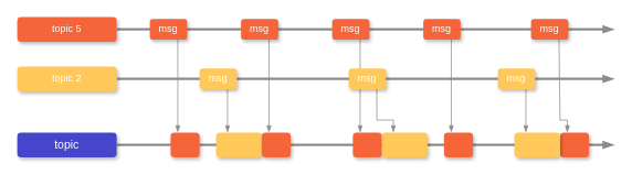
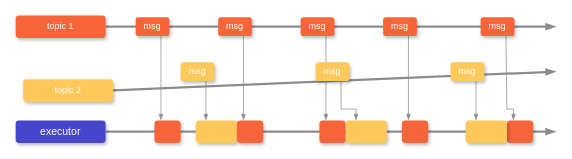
- <mxCell id="4" value="topic 5" style="rounded=1;whiteSpace=wrap;html=1;strokeColor=none;strokeWidth=1;fillColor=#F66539;fontSize=12;fontColor=#FFFFFF;align=center;gradientColor=none;gradientDirection=east;verticalAlign=middle;shadow=1;labelBackgroundColor=none;fontFamily=Helvetica;" parent="1" vertex="1"><mxGeometry x="20" y="20" width="120" height="30" as="geometry" /></mxCell>
+ <mxCell id="4" value="topic 1" style="rounded=1;whiteSpace=wrap;html=1;strokeColor=none;strokeWidth=1;fillColor=#F66539;fontSize=12;fontColor=#FFFFFF;align=center;gradientColor=none;gradientDirection=east;verticalAlign=middle;shadow=1;labelBackgroundColor=none;fontFamily=Helvetica;" parent="1" vertex="1"><mxGeometry x="20" y="20" width="120" height="30" as="geometry" /></mxCell>
- <mxCell id="6" value="topic 2" style="rounded=1;whiteSpace=wrap;html=1;strokeColor=none;strokeWidth=1;fillColor=#FFC85A;fontSize=12;fontColor=#FFFFFF;align=center;gradientColor=none;gradientDirection=east;verticalAlign=middle;shadow=1;labelBackgroundColor=none;fontFamily=Helvetica;" parent="1" vertex="1"><mxGeometry x="20" y="80" width="120" height="30" as="geometry" /></mxCell>
+ <mxCell id="6" value="topic 2" style="rounded=1;whiteSpace=wrap;html=1;strokeColor=none;strokeWidth=1;fillColor=#FFC85A;fontSize=12;fontColor=#FFFFFF;align=center;gradientColor=none;gradientDirection=east;verticalAlign=middle;shadow=1;labelBackgroundColor=none;fontFamily=Helvetica;" parent="1" vertex="1"><mxGeometry x="30" y="105" width="120" height="30" as="geometry" /></mxCell>
- <mxCell id="12" value="topic" style="rounded=1;whiteSpace=wrap;html=1;strokeColor=none;strokeWidth=1;fillColor=#4646CC;fontSize=14;fontColor=#FFFFFF;align=center;gradientColor=none;gradientDirection=east;verticalAlign=middle;shadow=1;labelBackgroundColor=none;" parent="1" vertex="1"><mxGeometry x="20" y="160" width="120" height="30" as="geometry" /></mxCell>
+ <mxCell id="12" value="executor" style="rounded=1;whiteSpace=wrap;html=1;strokeColor=none;strokeWidth=1;fillColor=#4646CC;fontSize=14;fontColor=#FFFFFF;align=center;gradientColor=none;gradientDirection=east;verticalAlign=middle;shadow=1;labelBackgroundColor=none;" parent="1" vertex="1"><mxGeometry x="20" y="160" width="120" height="30" as="geometry" /></mxCell>
